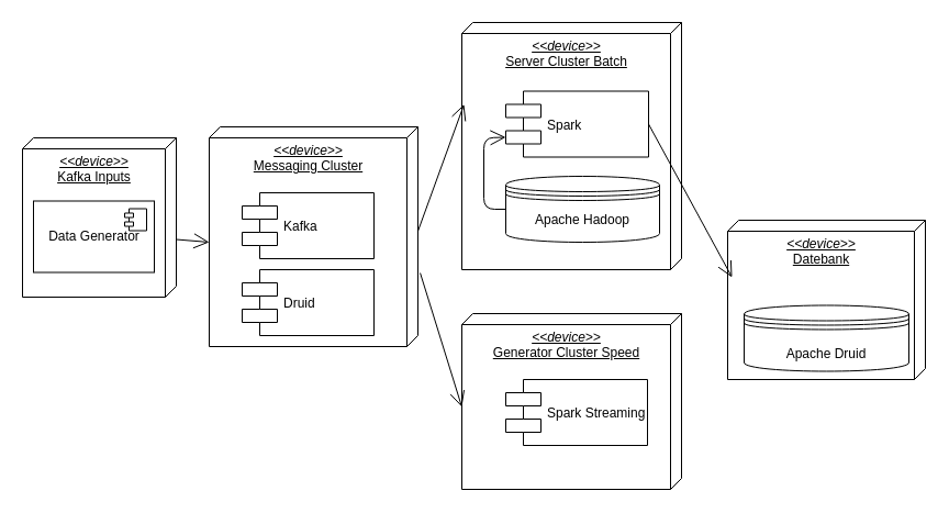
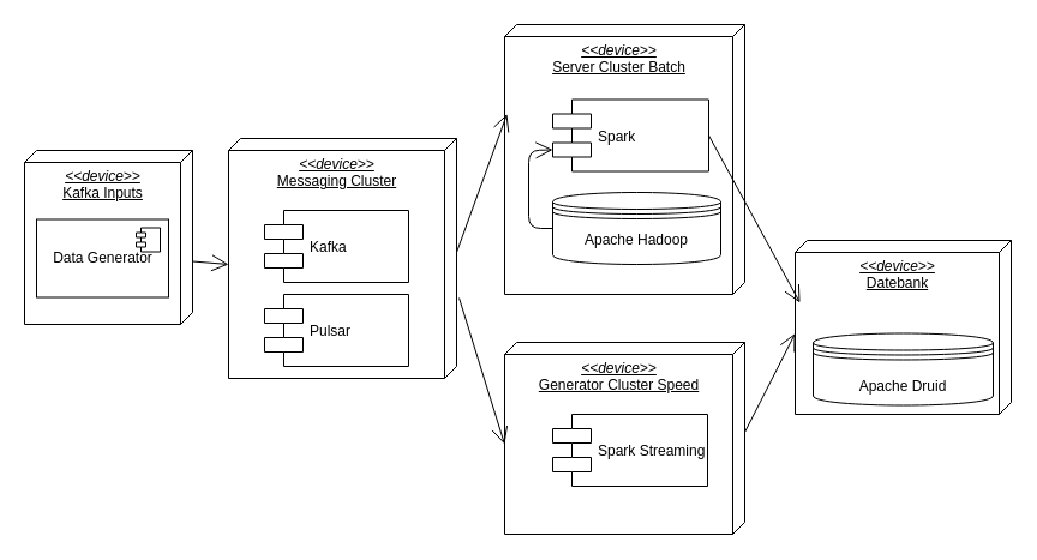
- <mxCell id="4" value="Druid" style="shape=component;align=left;spacingLeft=36;" vertex="1" parent="1"><mxGeometry x="220" y="245" width="120" height="60" as="geometry" /></mxCell>
+ <mxCell id="4" value="Pulsar" style="shape=component;align=left;spacingLeft=36;" vertex="1" parent="1"><mxGeometry x="220" y="245" width="120" height="60" as="geometry" /></mxCell>
- <mxCell id="12" value="" style="endArrow=open;endFill=1;endSize=12;html=1;exitX=0;exitY=0;exitDx=75;exitDy=0;exitPerimeter=0;" edge="1" parent="1" source="18" target="19"><mxGeometry width="160" relative="1" as="geometry"><mxPoint x="250" y="355" as="sourcePoint" /><mxPoint x="410" y="355" as="targetPoint" /></mxGeometry></mxCell>
+ <mxCell id="12" value="" style="endArrow=open;endFill=1;endSize=12;html=1;exitX=0;exitY=0;exitDx=75;exitDy=0;entryX=0;entryY=0;entryDx=77.5;entryDy=180;entryPerimeter=0;exitPerimeter=0;" edge="1" parent="1" source="18" target="10"><mxGeometry width="160" relative="1" as="geometry"><mxPoint x="250" y="355" as="sourcePoint" /><mxPoint x="410" y="355" as="targetPoint" /></mxGeometry></mxCell>
